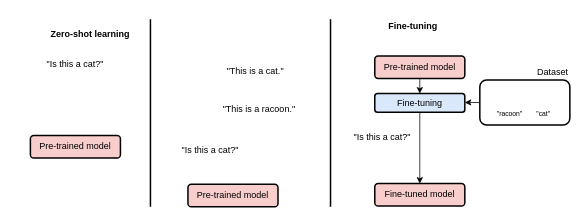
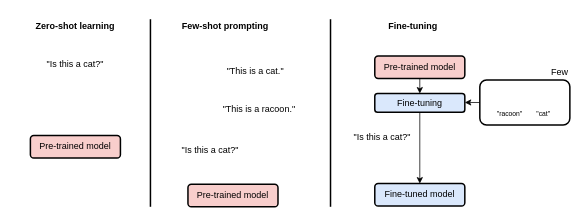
+ <mxCell id="17" value="&lt;b&gt;Few-shot prompting&lt;/b&gt;" style="text;html=1;align=center;verticalAlign=middle;whiteSpace=wrap;rounded=0;" vertex="1" parent="1"><mxGeometry x="220" y="20" width="160" height="30" as="geometry" /></mxCell>
- <mxCell id="16" value="&lt;b&gt;Zero-shot learning&lt;/b&gt;" style="text;html=1;align=center;verticalAlign=middle;whiteSpace=wrap;rounded=0;" vertex="1" parent="1"><mxGeometry x="40" y="30" width="160" height="30" as="geometry" /></mxCell>
+ <mxCell id="16" value="&lt;b&gt;Zero-shot learning&lt;/b&gt;" style="text;html=1;align=center;verticalAlign=middle;whiteSpace=wrap;rounded=0;" vertex="1" parent="1"><mxGeometry x="20" y="20" width="160" height="30" as="geometry" /></mxCell>
- <mxCell id="21" value="Dataset" style="text;html=1;align=right;verticalAlign=middle;whiteSpace=wrap;rounded=0;" vertex="1" parent="1"><mxGeometry x="709" y="81" width="50" height="30" as="geometry" /></mxCell>
+ <mxCell id="21" value="Few" style="text;html=1;align=right;verticalAlign=middle;whiteSpace=wrap;rounded=0;" vertex="1" parent="1"><mxGeometry x="709" y="81" width="50" height="30" as="geometry" /></mxCell>
- <mxCell id="11" value="Fine-tuned model" style="rounded=1;whiteSpace=wrap;html=1;fillColor=#f8cecc;strokeColor=default;strokeWidth=2;" vertex="1" parent="1"><mxGeometry x="499" y="244" width="120" height="30" as="geometry" /></mxCell>
+ <mxCell id="11" value="Fine-tuned model" style="rounded=1;whiteSpace=wrap;html=1;fillColor=#dae8fc;strokeColor=default;strokeWidth=2;" vertex="1" parent="1"><mxGeometry x="499" y="244" width="120" height="30" as="geometry" /></mxCell>
